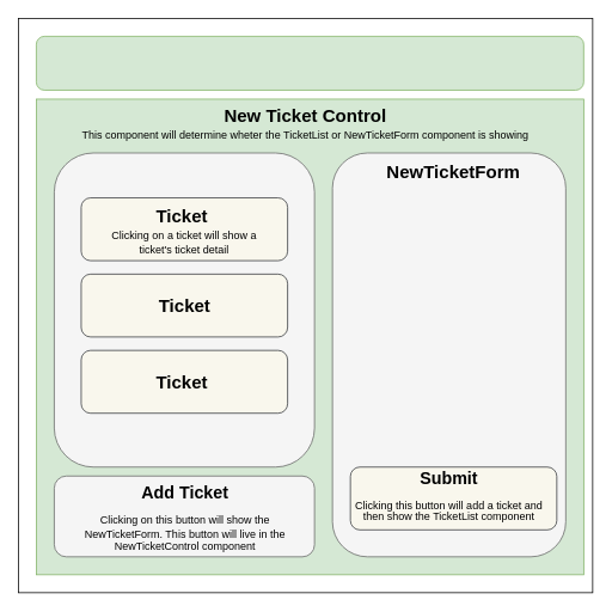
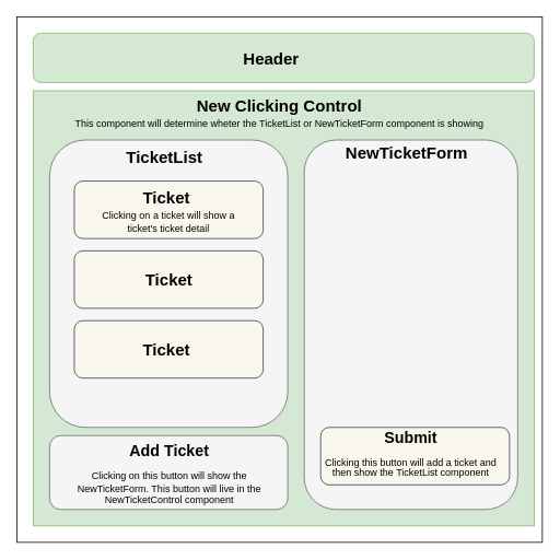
+ <mxCell id="8" value="&lt;b style=&quot;font-size: 20px&quot;&gt;Header&lt;/b&gt;" style="text;html=1;strokeColor=none;fillColor=none;align=center;verticalAlign=middle;whiteSpace=wrap;rounded=0;" vertex="1" parent="1"><mxGeometry x="310" y="60" width="40" height="20" as="geometry" /></mxCell>
- <mxCell id="9" value="&lt;font style=&quot;font-size: 20px&quot;&gt;&lt;b&gt;New Ticket Control&lt;/b&gt;&lt;br&gt;&lt;br&gt;&lt;/font&gt;" style="text;html=1;strokeColor=none;fillColor=none;align=center;verticalAlign=middle;whiteSpace=wrap;rounded=0;" vertex="1" parent="1"><mxGeometry x="135" y="120" width="410" height="40" as="geometry" /></mxCell>
+ <mxCell id="9" value="&lt;font style=&quot;font-size: 20px&quot;&gt;&lt;b&gt;New Clicking Control&lt;/b&gt;&lt;br&gt;&lt;br&gt;&lt;/font&gt;" style="text;html=1;strokeColor=none;fillColor=none;align=center;verticalAlign=middle;whiteSpace=wrap;rounded=0;" vertex="1" parent="1"><mxGeometry x="135" y="120" width="410" height="40" as="geometry" /></mxCell>
+ <mxCell id="11" value="&lt;span style=&quot;font-size: 20px&quot;&gt;&lt;b&gt;TicketList&lt;/b&gt;&lt;/span&gt;" style="text;html=1;strokeColor=none;fillColor=none;align=center;verticalAlign=middle;whiteSpace=wrap;rounded=0;" vertex="1" parent="1"><mxGeometry x="130" y="180" width="140" height="20" as="geometry" /></mxCell>
- <mxCell id="12" value="&lt;font style=&quot;font-size: 20px&quot;&gt;&lt;b&gt;NewTicketForm&lt;/b&gt;&lt;/font&gt;" style="text;html=1;strokeColor=none;fillColor=none;align=center;verticalAlign=middle;whiteSpace=wrap;rounded=0;" vertex="1" parent="1"><mxGeometry x="400" y="180" width="210" height="20" as="geometry" /></mxCell>
+ <mxCell id="12" value="&lt;font style=&quot;font-size: 20px&quot;&gt;&lt;b&gt;NewTicketForm&lt;/b&gt;&lt;/font&gt;" style="text;html=1;strokeColor=none;fillColor=none;align=center;verticalAlign=middle;whiteSpace=wrap;rounded=0;" vertex="1" parent="1"><mxGeometry x="390" y="175" width="210" height="20" as="geometry" /></mxCell>
